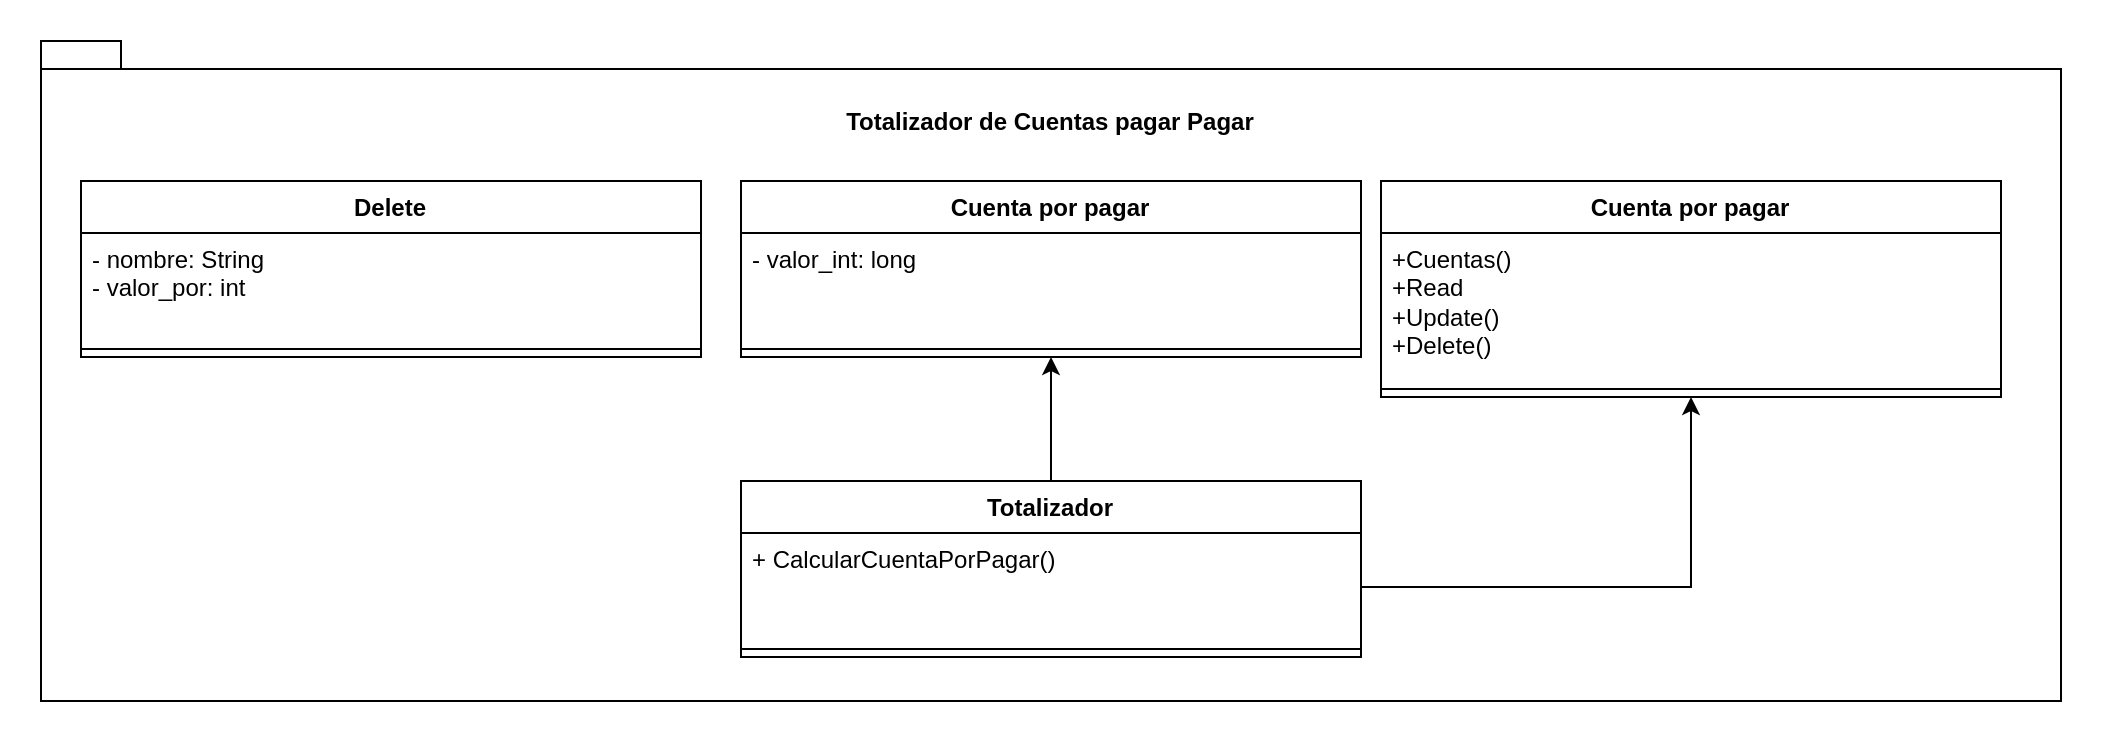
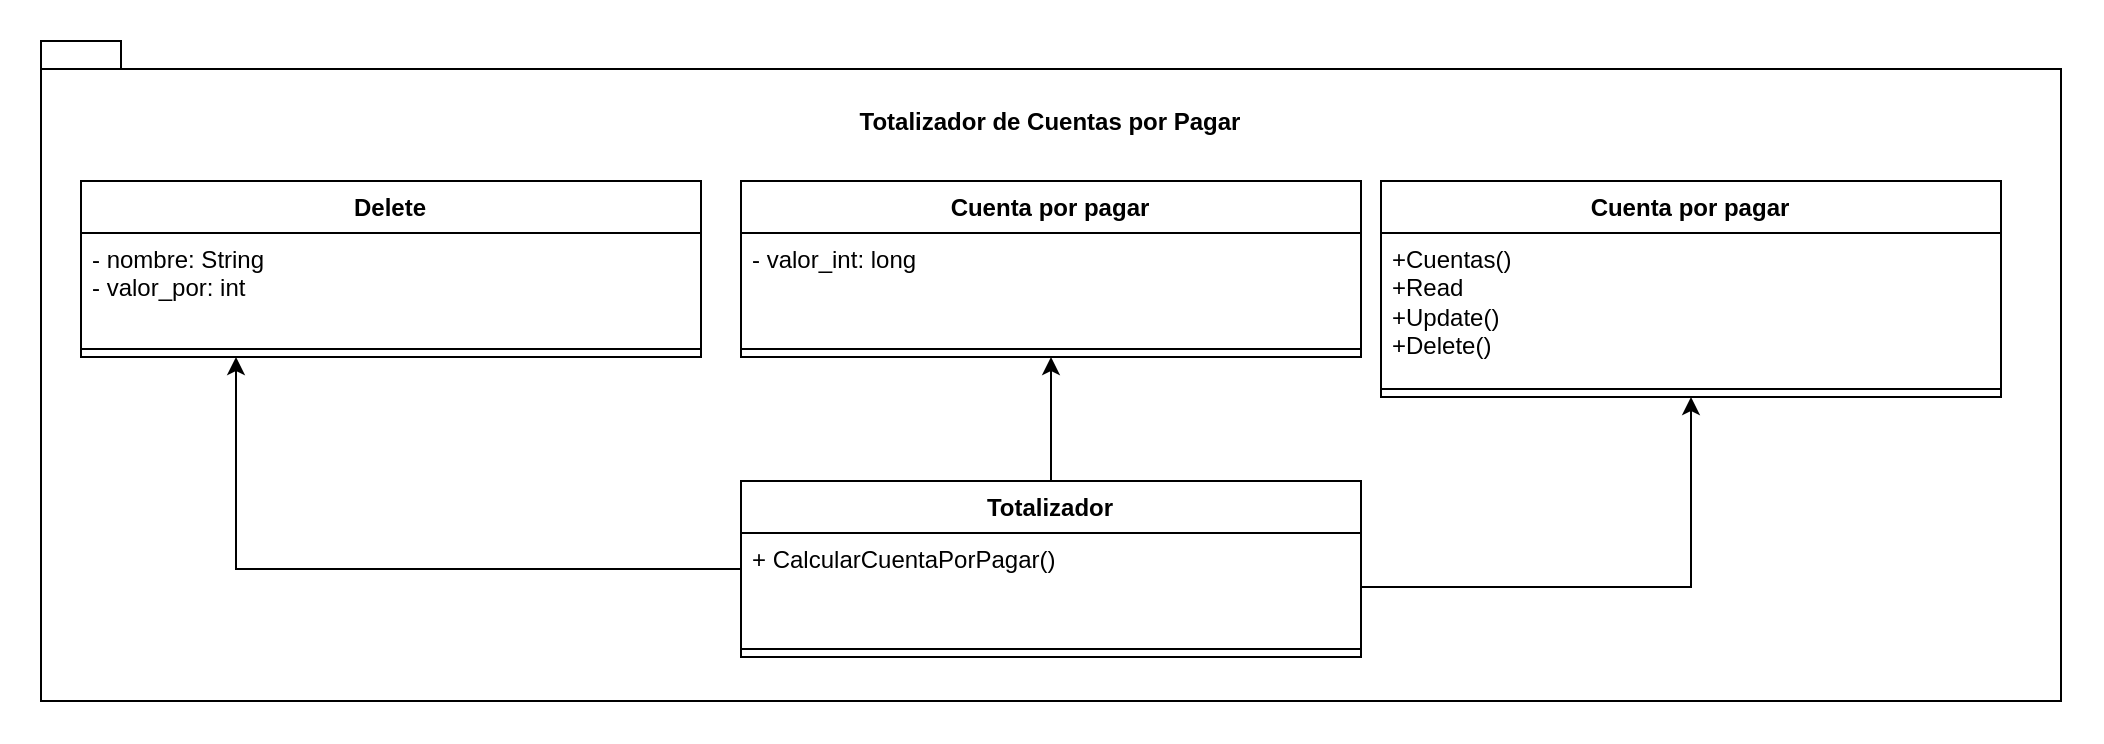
- <mxCell id="2" value="Totalizador de Cuentas pagar Pagar&lt;div&gt;&lt;br&gt;&lt;/div&gt;&lt;div&gt;&lt;br&gt;&lt;/div&gt;&lt;div&gt;&lt;br&gt;&lt;/div&gt;&lt;div&gt;&lt;br&gt;&lt;/div&gt;&lt;div&gt;&lt;br&gt;&lt;/div&gt;&lt;div&gt;&lt;br&gt;&lt;/div&gt;&lt;div&gt;&lt;br&gt;&lt;/div&gt;&lt;div&gt;&lt;br&gt;&lt;/div&gt;&lt;div&gt;&lt;br&gt;&lt;/div&gt;&lt;div&gt;&lt;br&gt;&lt;/div&gt;&lt;div&gt;&lt;br&gt;&lt;/div&gt;&lt;div&gt;&lt;br&gt;&lt;/div&gt;&lt;div&gt;&lt;br&gt;&lt;/div&gt;&lt;div&gt;&lt;br&gt;&lt;/div&gt;&lt;div&gt;&lt;br&gt;&lt;/div&gt;&lt;div&gt;&lt;br&gt;&lt;/div&gt;&lt;div&gt;&lt;br&gt;&lt;/div&gt;&lt;div&gt;&lt;br&gt;&lt;/div&gt;" style="shape=folder;fontStyle=1;spacingTop=10;tabWidth=40;tabHeight=14;tabPosition=left;html=1;whiteSpace=wrap;" vertex="1" parent="1"><mxGeometry x="20" y="20" width="1010" height="330" as="geometry" /></mxCell>
+ <mxCell id="2" value="Totalizador de Cuentas por Pagar&lt;div&gt;&lt;br&gt;&lt;/div&gt;&lt;div&gt;&lt;br&gt;&lt;/div&gt;&lt;div&gt;&lt;br&gt;&lt;/div&gt;&lt;div&gt;&lt;br&gt;&lt;/div&gt;&lt;div&gt;&lt;br&gt;&lt;/div&gt;&lt;div&gt;&lt;br&gt;&lt;/div&gt;&lt;div&gt;&lt;br&gt;&lt;/div&gt;&lt;div&gt;&lt;br&gt;&lt;/div&gt;&lt;div&gt;&lt;br&gt;&lt;/div&gt;&lt;div&gt;&lt;br&gt;&lt;/div&gt;&lt;div&gt;&lt;br&gt;&lt;/div&gt;&lt;div&gt;&lt;br&gt;&lt;/div&gt;&lt;div&gt;&lt;br&gt;&lt;/div&gt;&lt;div&gt;&lt;br&gt;&lt;/div&gt;&lt;div&gt;&lt;br&gt;&lt;/div&gt;&lt;div&gt;&lt;br&gt;&lt;/div&gt;&lt;div&gt;&lt;br&gt;&lt;/div&gt;&lt;div&gt;&lt;br&gt;&lt;/div&gt;" style="shape=folder;fontStyle=1;spacingTop=10;tabWidth=40;tabHeight=14;tabPosition=left;html=1;whiteSpace=wrap;" vertex="1" parent="1"><mxGeometry x="20" y="20" width="1010" height="330" as="geometry" /></mxCell>
+ <mxCell id="9" style="edgeStyle=orthogonalEdgeStyle;rounded=0;orthogonalLoop=1;jettySize=auto;html=1;entryX=0.25;entryY=1;entryDx=0;entryDy=0;" edge="1" parent="1" source="11" target="3"><mxGeometry relative="1" as="geometry" /></mxCell>
